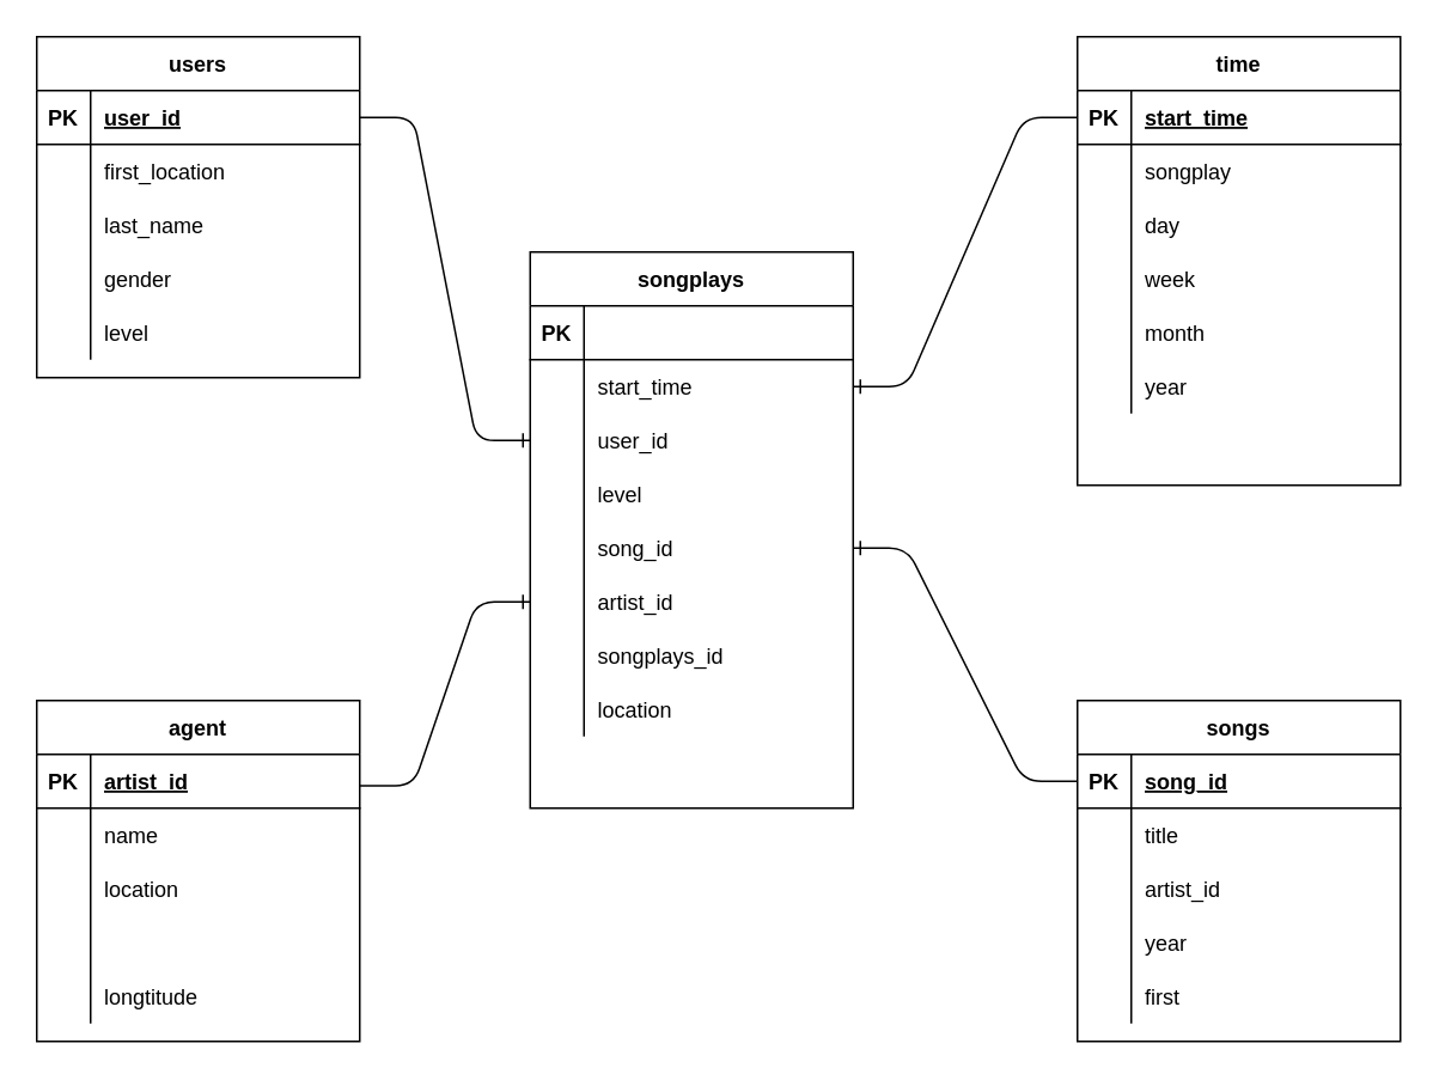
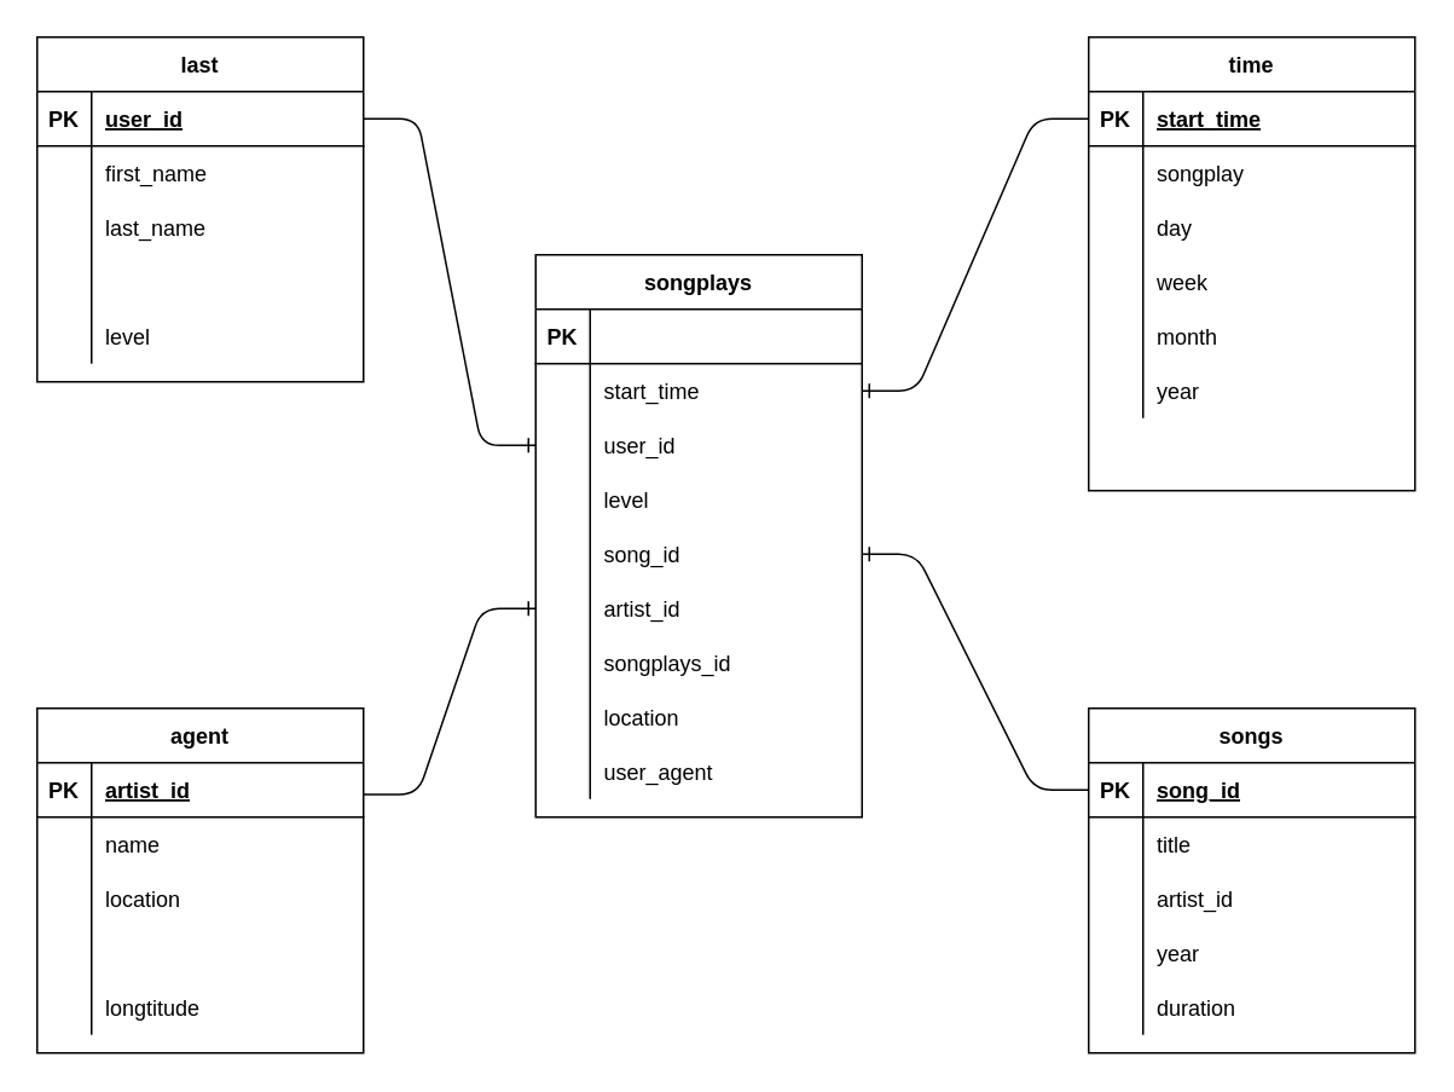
- <mxCell id="2" value="users" style="shape=table;startSize=30;container=1;collapsible=1;childLayout=tableLayout;fixedRows=1;rowLines=0;fontStyle=1;align=center;resizeLast=1;" vertex="1" parent="1"><mxGeometry x="20" y="20" width="180" height="190" as="geometry"><mxRectangle x="130" y="160" width="70" height="30" as="alternateBounds" /></mxGeometry></mxCell>
+ <mxCell id="2" value="last" style="shape=table;startSize=30;container=1;collapsible=1;childLayout=tableLayout;fixedRows=1;rowLines=0;fontStyle=1;align=center;resizeLast=1;" vertex="1" parent="1"><mxGeometry x="20" y="20" width="180" height="190" as="geometry"><mxRectangle x="130" y="160" width="70" height="30" as="alternateBounds" /></mxGeometry></mxCell>
- <mxCell id="8" value="first_location" style="shape=partialRectangle;connectable=0;fillColor=none;top=0;left=0;bottom=0;right=0;align=left;spacingLeft=6;overflow=hidden;" vertex="1" parent="6"><mxGeometry x="30" width="150" height="30" as="geometry" /></mxCell>
+ <mxCell id="8" value="first_name" style="shape=partialRectangle;connectable=0;fillColor=none;top=0;left=0;bottom=0;right=0;align=left;spacingLeft=6;overflow=hidden;" vertex="1" parent="6"><mxGeometry x="30" width="150" height="30" as="geometry" /></mxCell>
- <mxCell id="14" value="gender" style="shape=partialRectangle;connectable=0;fillColor=none;top=0;left=0;bottom=0;right=0;align=left;spacingLeft=6;overflow=hidden;" vertex="1" parent="12"><mxGeometry x="30" width="150" height="30" as="geometry" /></mxCell>
+ <mxCell id="96" value="user_agent" style="shape=partialRectangle;connectable=0;fillColor=none;top=0;left=0;bottom=0;right=0;align=left;spacingLeft=6;overflow=hidden;" vertex="1" parent="94"><mxGeometry x="30" width="150" height="30" as="geometry" /></mxCell>
- <mxCell id="33" value="first" style="shape=partialRectangle;connectable=0;fillColor=none;top=0;left=0;bottom=0;right=0;align=left;spacingLeft=6;overflow=hidden;" vertex="1" parent="31"><mxGeometry x="30" width="150" height="30" as="geometry" /></mxCell>
+ <mxCell id="33" value="duration" style="shape=partialRectangle;connectable=0;fillColor=none;top=0;left=0;bottom=0;right=0;align=left;spacingLeft=6;overflow=hidden;" vertex="1" parent="31"><mxGeometry x="30" width="150" height="30" as="geometry" /></mxCell>
